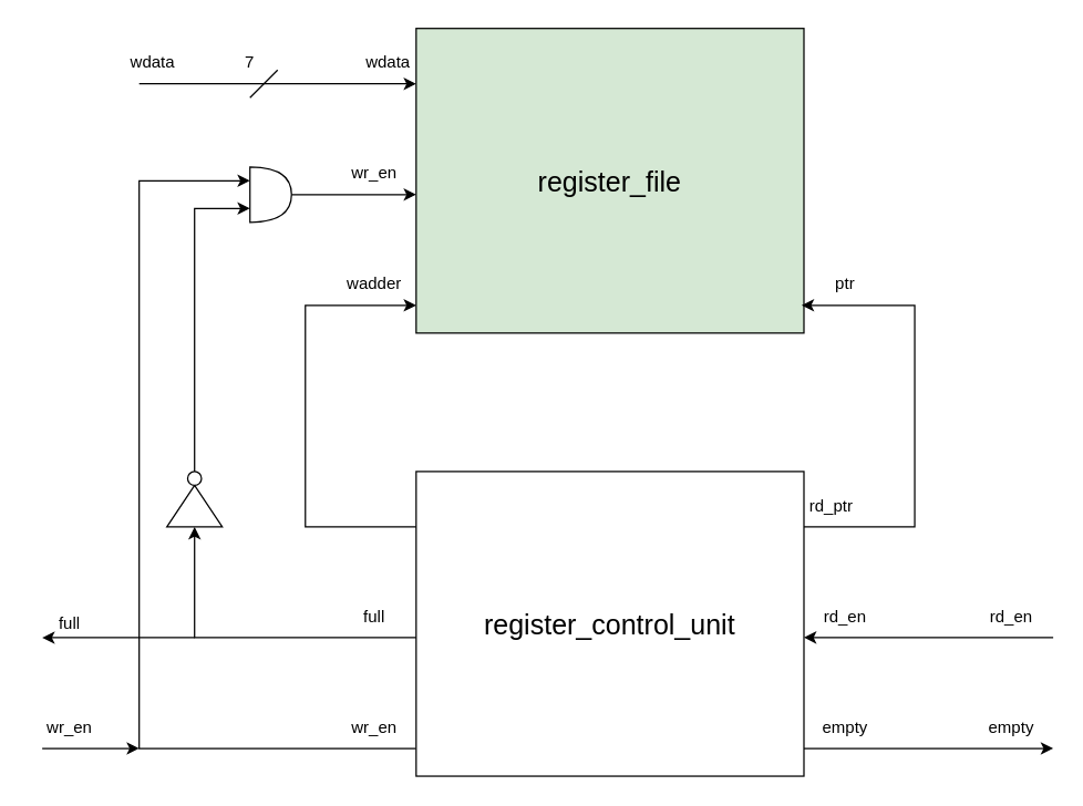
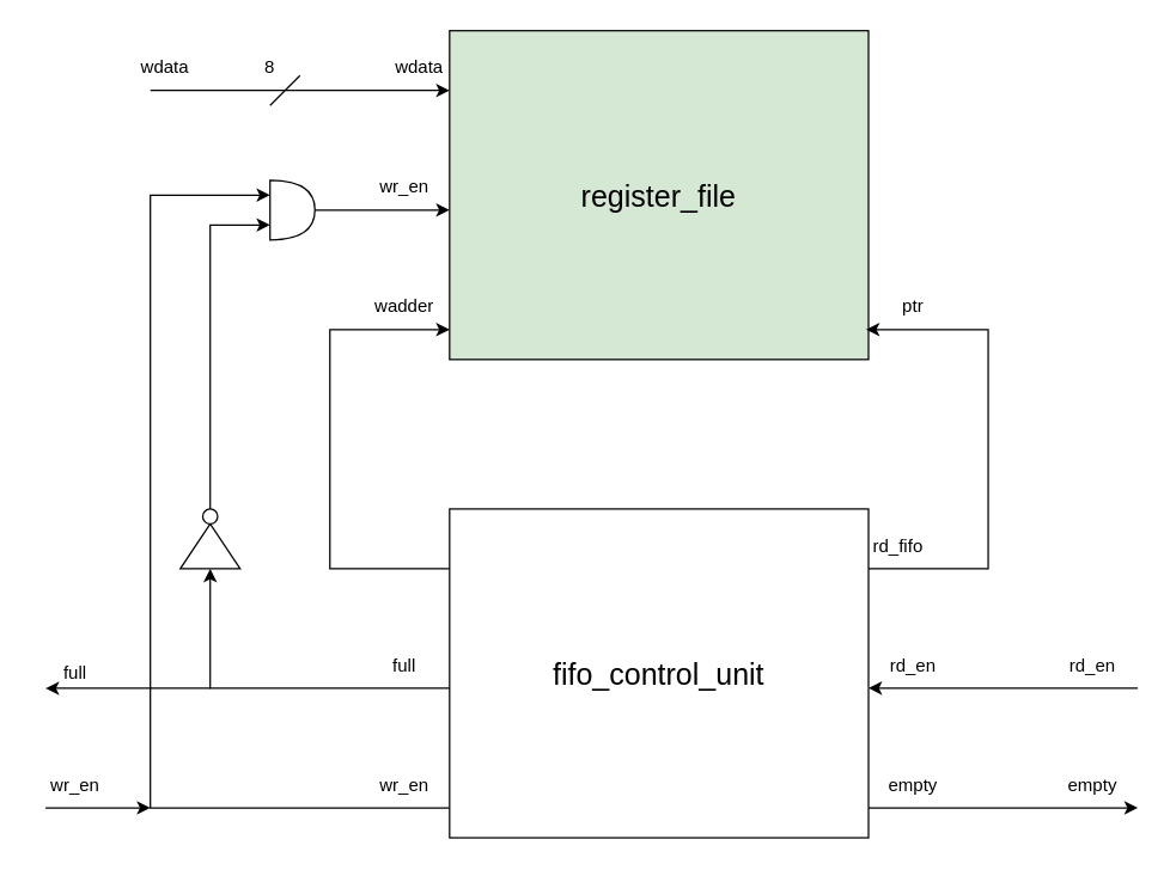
- <mxCell id="8" value="7" style="text;html=1;align=center;verticalAlign=middle;whiteSpace=wrap;rounded=0;" vertex="1" parent="1"><mxGeometry x="150" y="30" width="60" height="30" as="geometry" /></mxCell>
+ <mxCell id="8" value="8" style="text;html=1;align=center;verticalAlign=middle;whiteSpace=wrap;rounded=0;" vertex="1" parent="1"><mxGeometry x="150" y="30" width="60" height="30" as="geometry" /></mxCell>
- <mxCell id="26" value="rd_ptr" style="text;html=1;align=center;verticalAlign=middle;whiteSpace=wrap;rounded=0;" vertex="1" parent="1"><mxGeometry x="570" y="350" width="60" height="30" as="geometry" /></mxCell>
+ <mxCell id="26" value="rd_fifo" style="text;html=1;align=center;verticalAlign=middle;whiteSpace=wrap;rounded=0;" vertex="1" parent="1"><mxGeometry x="570" y="350" width="60" height="30" as="geometry" /></mxCell>
- <mxCell id="3" value="&lt;font style=&quot;font-size: 20px;&quot;&gt;register_control_unit&lt;/font&gt;" style="rounded=0;whiteSpace=wrap;html=1;" vertex="1" parent="1"><mxGeometry x="300" y="340" width="280" height="220" as="geometry" /></mxCell>
+ <mxCell id="3" value="&lt;font style=&quot;font-size: 20px;&quot;&gt;fifo_control_unit&lt;/font&gt;" style="rounded=0;whiteSpace=wrap;html=1;" vertex="1" parent="1"><mxGeometry x="300" y="340" width="280" height="220" as="geometry" /></mxCell>
